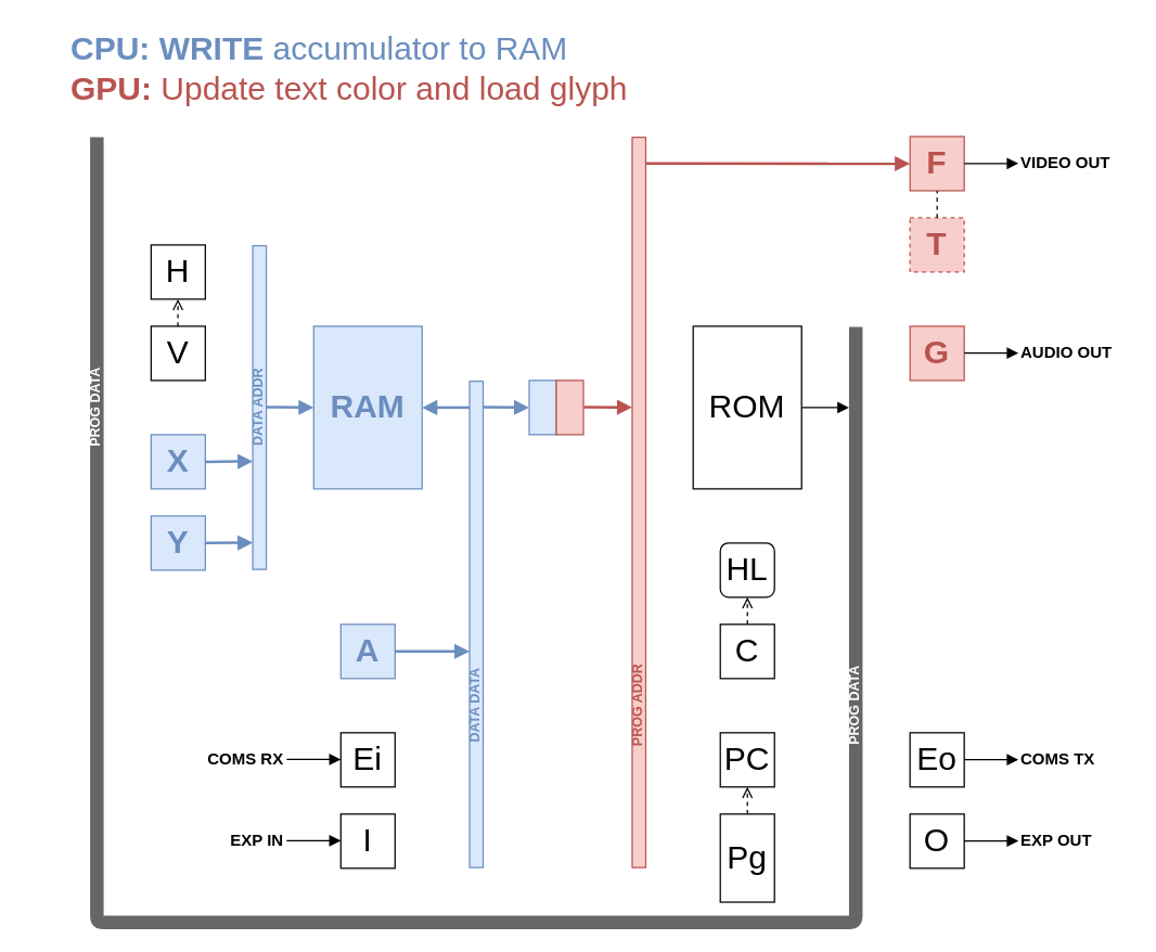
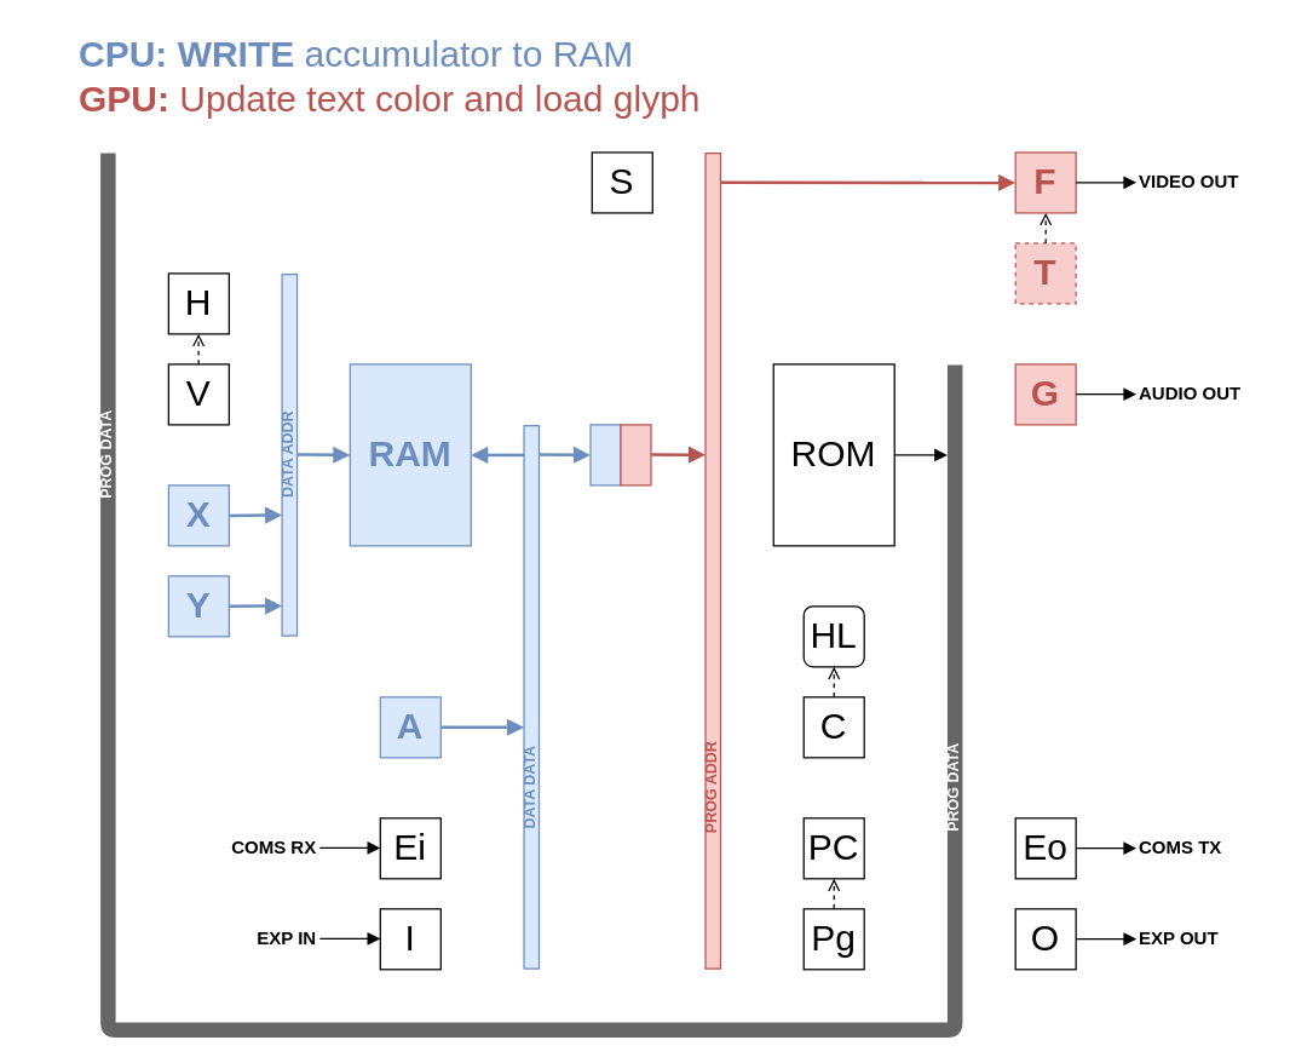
+ <mxCell id="14" value="&lt;font style=&quot;font-size: 24px&quot;&gt;S&lt;/font&gt;" style="whiteSpace=wrap;html=1;aspect=fixed;" parent="1" vertex="1"><mxGeometry x="391" y="100" width="40" height="40" as="geometry" /></mxCell>
- <mxCell id="29" value="" style="endArrow=none;dashed=1;html=1;strokeWidth=1;entryX=0.5;entryY=1;entryDx=0;entryDy=0;exitX=0.5;exitY=0;exitDx=0;exitDy=0;endFill=0;" parent="1" source="28" target="18" edge="1"><mxGeometry width="50" height="50" relative="1" as="geometry"><mxPoint x="711" y="190" as="sourcePoint" /><mxPoint x="761" y="140" as="targetPoint" /></mxGeometry></mxCell>
+ <mxCell id="29" value="" style="endArrow=open;dashed=1;html=1;strokeWidth=1;entryX=0.5;entryY=1;entryDx=0;entryDy=0;exitX=0.5;exitY=0;exitDx=0;exitDy=0;endFill=0;" parent="1" source="28" target="18" edge="1"><mxGeometry width="50" height="50" relative="1" as="geometry"><mxPoint x="711" y="190" as="sourcePoint" /><mxPoint x="761" y="140" as="targetPoint" /></mxGeometry></mxCell>
- <mxCell id="12" value="&lt;font style=&quot;font-size: 24px&quot;&gt;Pg&lt;/font&gt;" style="whiteSpace=wrap;html=1;aspect=fixed;" parent="1" vertex="1"><mxGeometry x="531" y="600" width="40" height="65" as="geometry" /></mxCell>
+ <mxCell id="12" value="&lt;font style=&quot;font-size: 24px&quot;&gt;Pg&lt;/font&gt;" style="whiteSpace=wrap;html=1;aspect=fixed;" parent="1" vertex="1"><mxGeometry x="531" y="600" width="40" height="40" as="geometry" /></mxCell>
